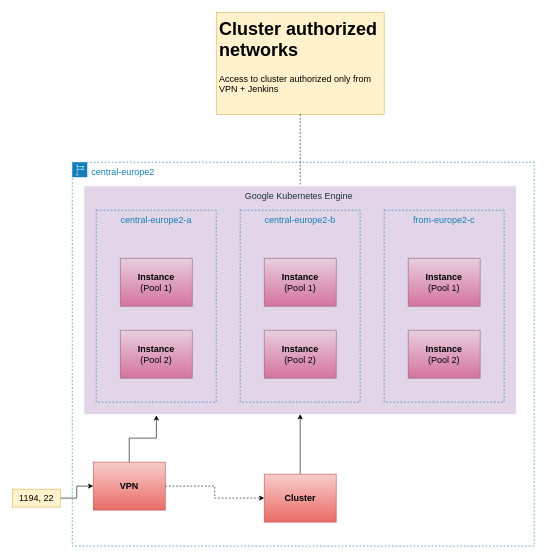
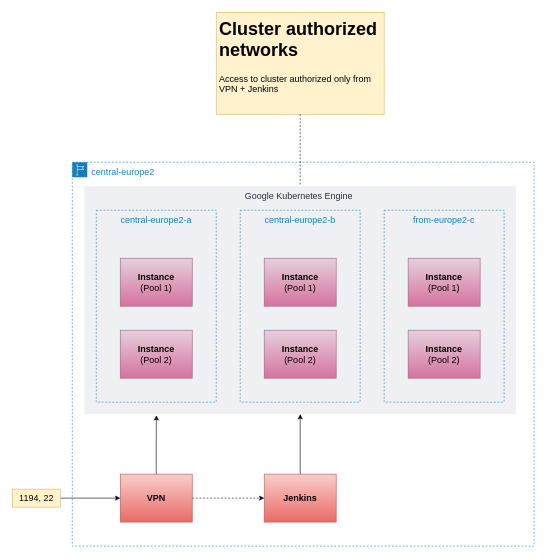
- <mxCell id="3" value="Google Kubernetes Engine " style="fillColor=#e1d5e7;strokeColor=none;dashed=0;verticalAlign=top;fontStyle=0;fontColor=#232F3D;fontSize=15;" vertex="1" parent="2"><mxGeometry x="20" y="40" width="720" height="380" as="geometry" /></mxCell>
+ <mxCell id="3" value="Google Kubernetes Engine " style="fillColor=#EFF0F3;strokeColor=none;dashed=0;verticalAlign=top;fontStyle=0;fontColor=#232F3D;fontSize=15;" vertex="1" parent="2"><mxGeometry x="20" y="40" width="720" height="380" as="geometry" /></mxCell>
- <mxCell id="17" value="VPN" style="rounded=0;whiteSpace=wrap;html=1;fontSize=15;fillColor=#f8cecc;gradientColor=#ea6b66;strokeColor=#b85450;fontStyle=1" vertex="1" parent="2"><mxGeometry x="35" y="500" width="120" height="80" as="geometry" /></mxCell>
+ <mxCell id="17" value="VPN" style="rounded=0;whiteSpace=wrap;html=1;fontSize=15;fillColor=#f8cecc;gradientColor=#ea6b66;strokeColor=#b85450;fontStyle=1" vertex="1" parent="2"><mxGeometry x="80" y="520" width="120" height="80" as="geometry" /></mxCell>
- <mxCell id="14" value="Cluster" style="rounded=0;whiteSpace=wrap;html=1;fontSize=15;fillColor=#f8cecc;gradientColor=#ea6b66;strokeColor=#b85450;fontStyle=1" vertex="1" parent="2"><mxGeometry x="320" y="520" width="120" height="80" as="geometry" /></mxCell>
+ <mxCell id="14" value="Jenkins" style="rounded=0;whiteSpace=wrap;html=1;fontSize=15;fillColor=#f8cecc;gradientColor=#ea6b66;strokeColor=#b85450;fontStyle=1" vertex="1" parent="2"><mxGeometry x="320" y="520" width="120" height="80" as="geometry" /></mxCell>
